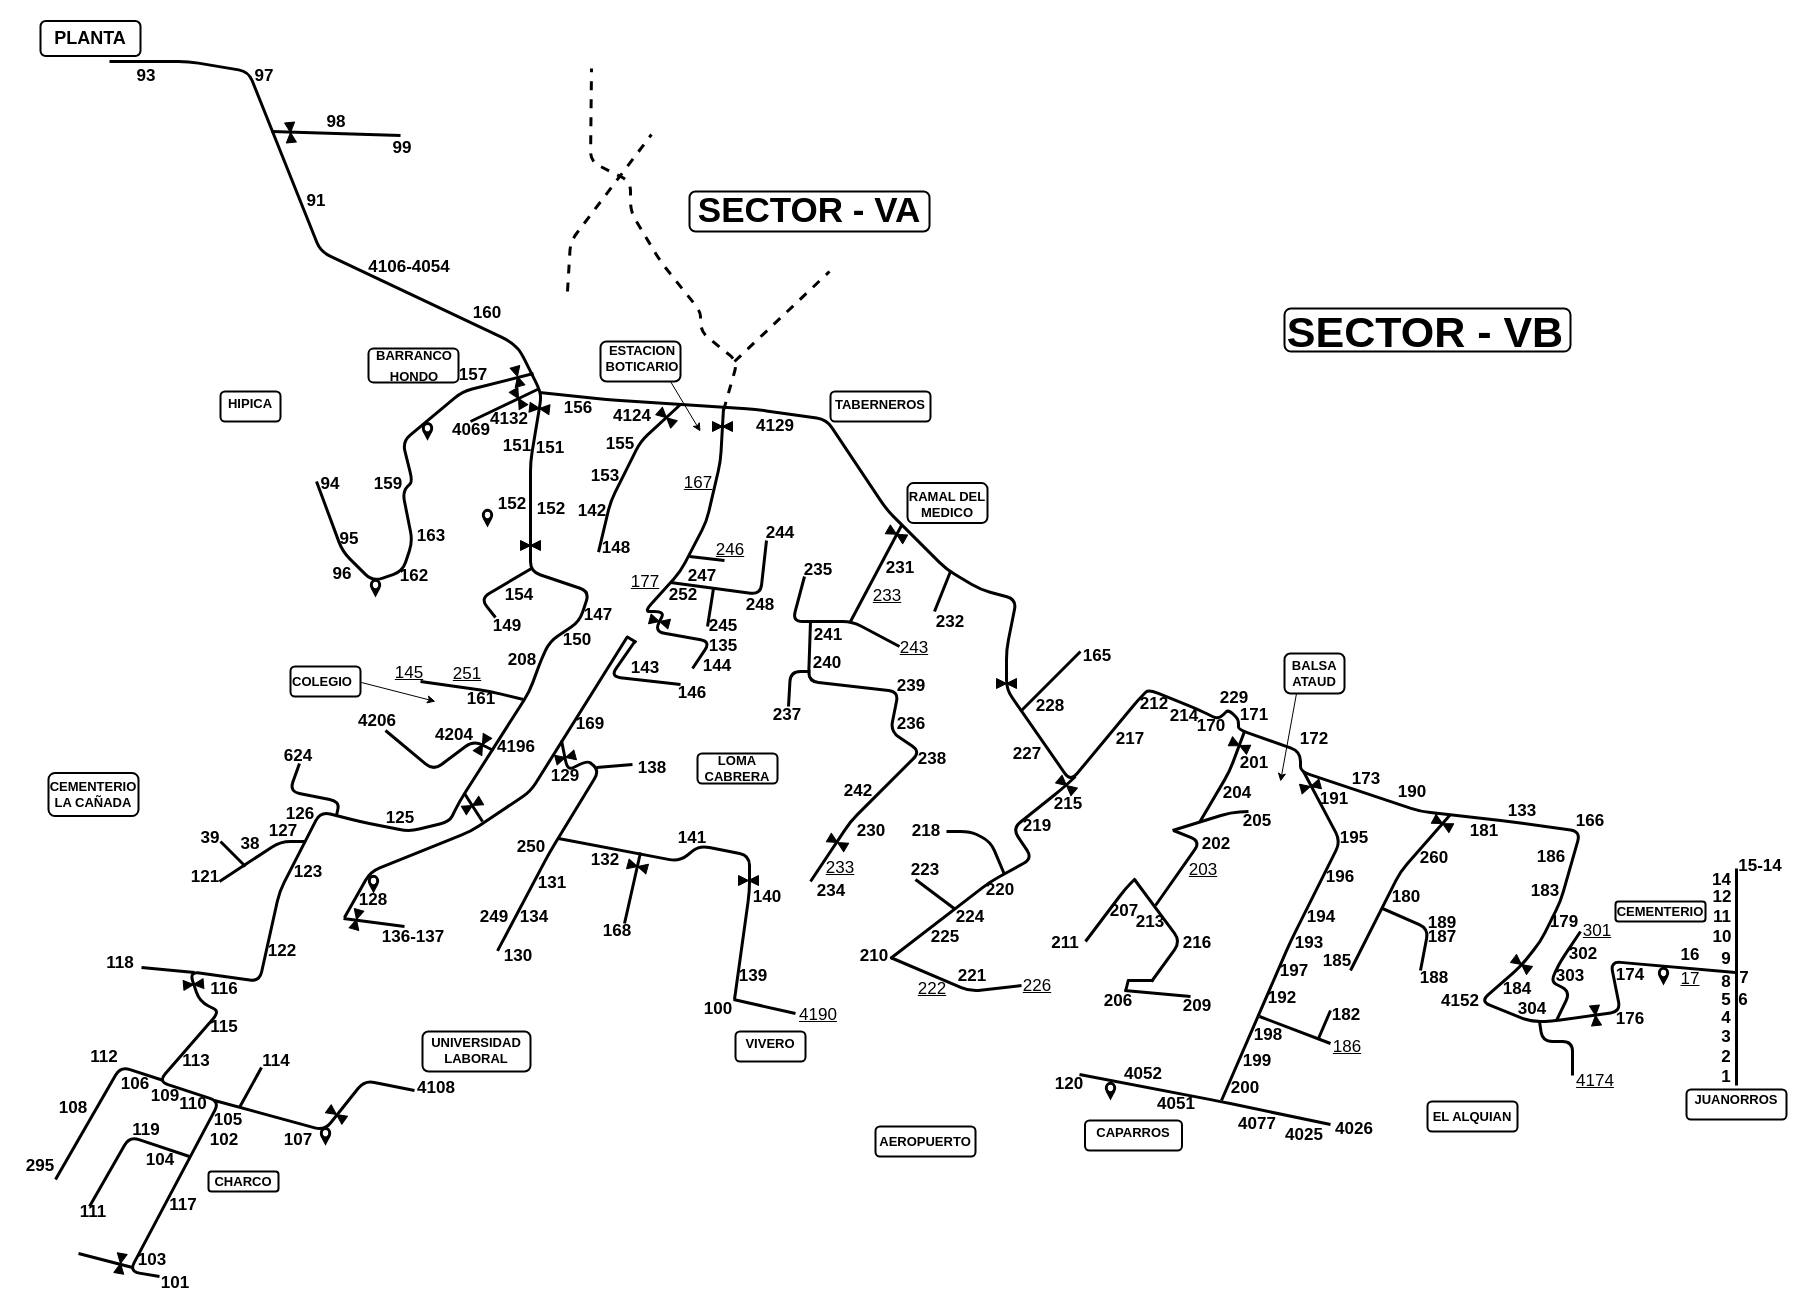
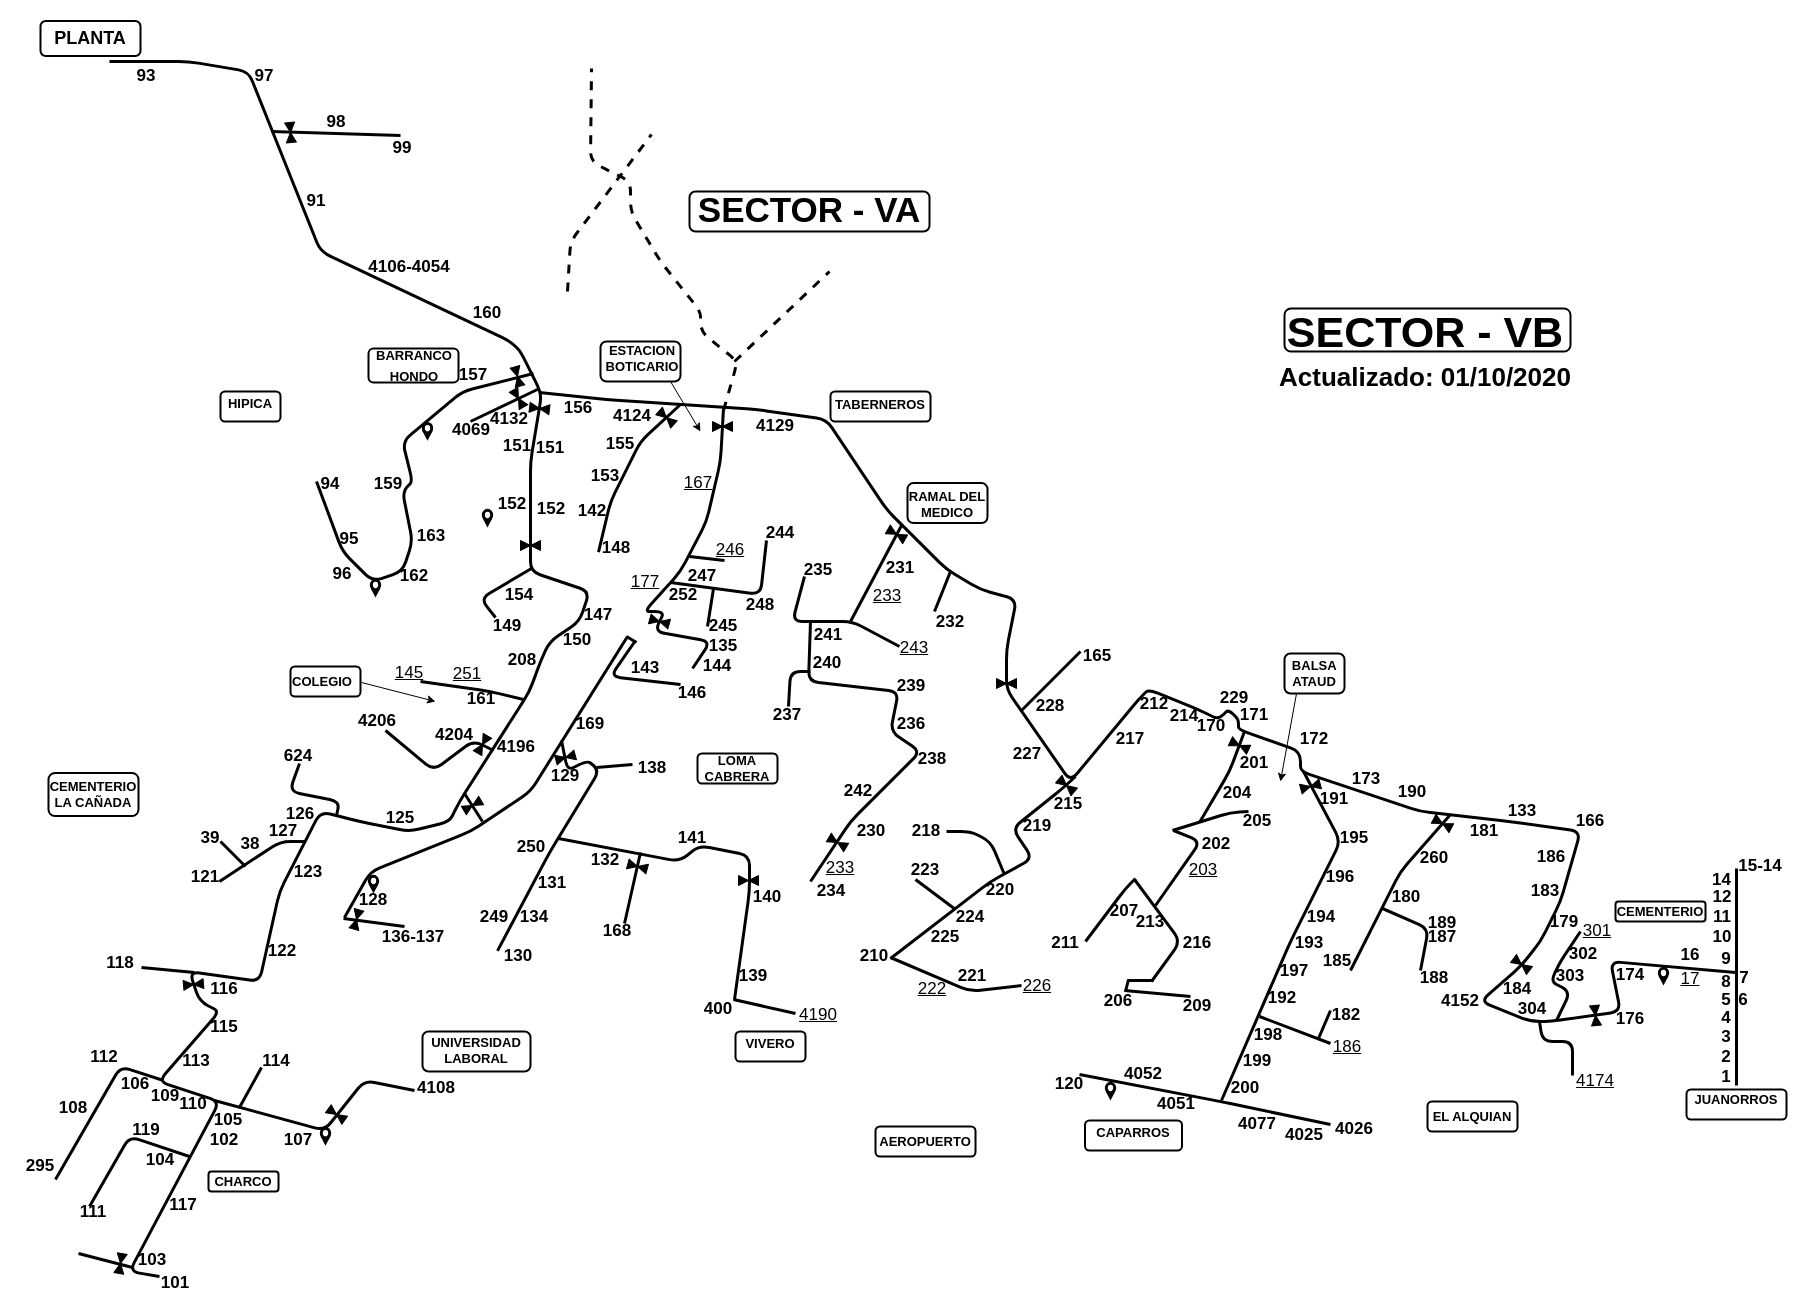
+ <mxCell id="76" value="&lt;font style=&quot;font-size: 26px&quot;&gt;Actualizado: 01/10/2020&lt;/font&gt;" style="text;html=1;strokeColor=none;fillColor=none;align=center;verticalAlign=middle;whiteSpace=wrap;rounded=0;fontSize=43;fontStyle=1" parent="1" vertex="1"><mxGeometry x="1265" y="361" width="320" height="20" as="geometry" /></mxCell>
- <mxCell id="338" value="100" style="text;html=1;strokeColor=none;fillColor=none;align=center;verticalAlign=middle;whiteSpace=wrap;rounded=0;fontSize=17;fontStyle=1" parent="1" vertex="1"><mxGeometry x="698" y="999" width="40" height="20" as="geometry" /></mxCell>
+ <mxCell id="338" value="400" style="text;html=1;strokeColor=none;fillColor=none;align=center;verticalAlign=middle;whiteSpace=wrap;rounded=0;fontSize=17;fontStyle=1" parent="1" vertex="1"><mxGeometry x="698" y="999" width="40" height="20" as="geometry" /></mxCell>
